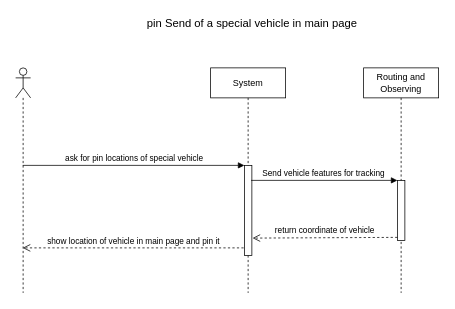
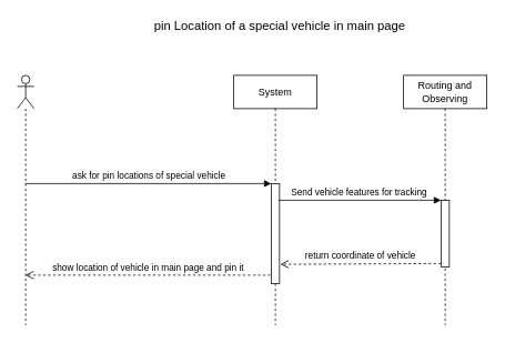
- <mxCell id="11" value="&lt;font style=&quot;font-size: 15px&quot;&gt;pin Send of a special vehicle in main page&lt;/font&gt;" style="text;html=1;strokeColor=none;fillColor=none;align=center;verticalAlign=middle;whiteSpace=wrap;rounded=0;" vertex="1" parent="1"><mxGeometry x="147.5" y="20" width="375" height="20" as="geometry" /></mxCell>
+ <mxCell id="11" value="&lt;font style=&quot;font-size: 15px&quot;&gt;pin Location of a special vehicle in main page&lt;/font&gt;" style="text;html=1;strokeColor=none;fillColor=none;align=center;verticalAlign=middle;whiteSpace=wrap;rounded=0;" vertex="1" parent="1"><mxGeometry x="147.5" y="20" width="375" height="20" as="geometry" /></mxCell>
